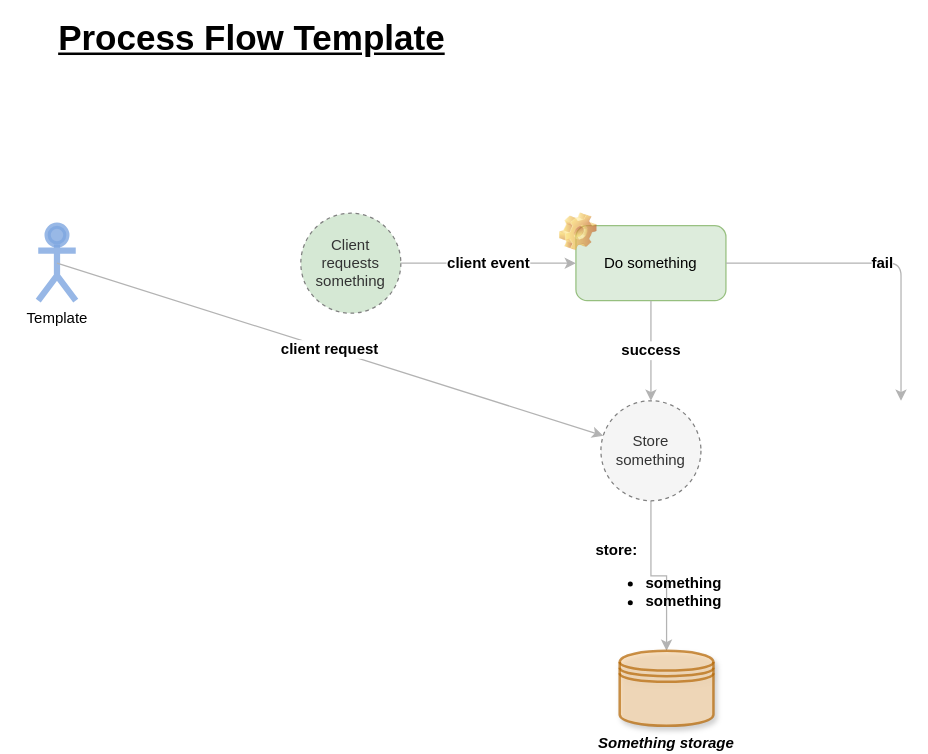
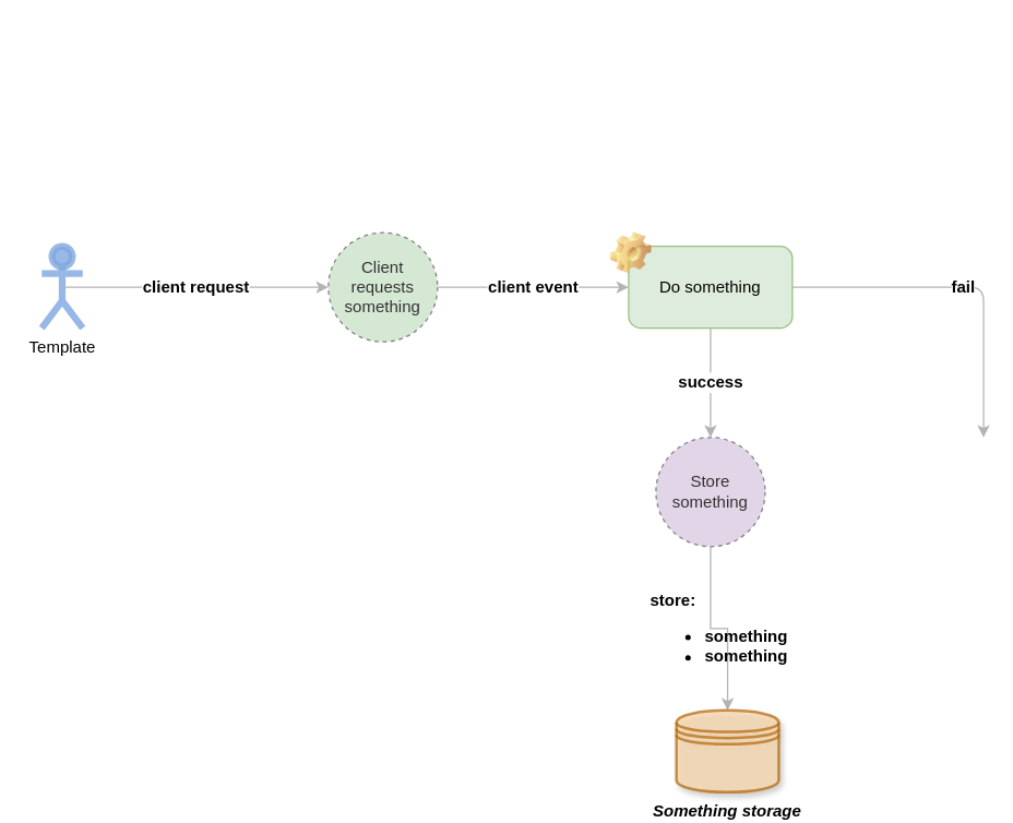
- <mxCell id="9" value="&lt;b style=&quot;font-size: 28px;&quot;&gt;Process Flow Template&lt;/b&gt;" style="text;html=1;strokeColor=none;fillColor=none;align=center;verticalAlign=middle;whiteSpace=wrap;rounded=0;shadow=0;fontSize=28;opacity=80;fontFamily=Arial;fontStyle=4" vertex="1" parent="1"><mxGeometry x="20" y="20" width="362" height="20" as="geometry" /></mxCell>
- <mxCell id="8" value="client request" style="endArrow=classic;html=1;fontFamily=Arial;fontSize=12;strokeColor=#B3B3B3;fontStyle=1;exitX=0.5;exitY=0.5;exitDx=0;exitDy=0;exitPerimeter=0;" edge="1" parent="1" source="7" target="12"><mxGeometry width="50" height="50" relative="1" as="geometry"><mxPoint x="70" y="210" as="sourcePoint" /><mxPoint x="230" y="210" as="targetPoint" /></mxGeometry></mxCell>
+ <mxCell id="8" value="client request" style="endArrow=classic;html=1;fontFamily=Arial;fontSize=12;strokeColor=#B3B3B3;fontStyle=1;entryX=0;entryY=0.5;entryDx=0;entryDy=0;exitX=0.5;exitY=0.5;exitDx=0;exitDy=0;exitPerimeter=0;" edge="1" parent="1" source="7" target="5"><mxGeometry width="50" height="50" relative="1" as="geometry"><mxPoint x="70" y="210" as="sourcePoint" /><mxPoint x="230" y="210" as="targetPoint" /></mxGeometry></mxCell>
- <mxCell id="12" value="Store something" style="ellipse;whiteSpace=wrap;html=1;aspect=fixed;fillColor=#f5f5f5;strokeColor=#808080;fontColor=#333333;shadow=0;dashed=1;fontFamily=Arial;fontSize=12;" vertex="1" parent="1"><mxGeometry x="480" y="320" width="80" height="80" as="geometry" /></mxCell>
+ <mxCell id="12" value="Store something" style="ellipse;whiteSpace=wrap;html=1;aspect=fixed;fillColor=#e1d5e7;strokeColor=#808080;fontColor=#333333;shadow=0;dashed=1;fontFamily=Arial;fontSize=12;" vertex="1" parent="1"><mxGeometry x="480" y="320" width="80" height="80" as="geometry" /></mxCell>
